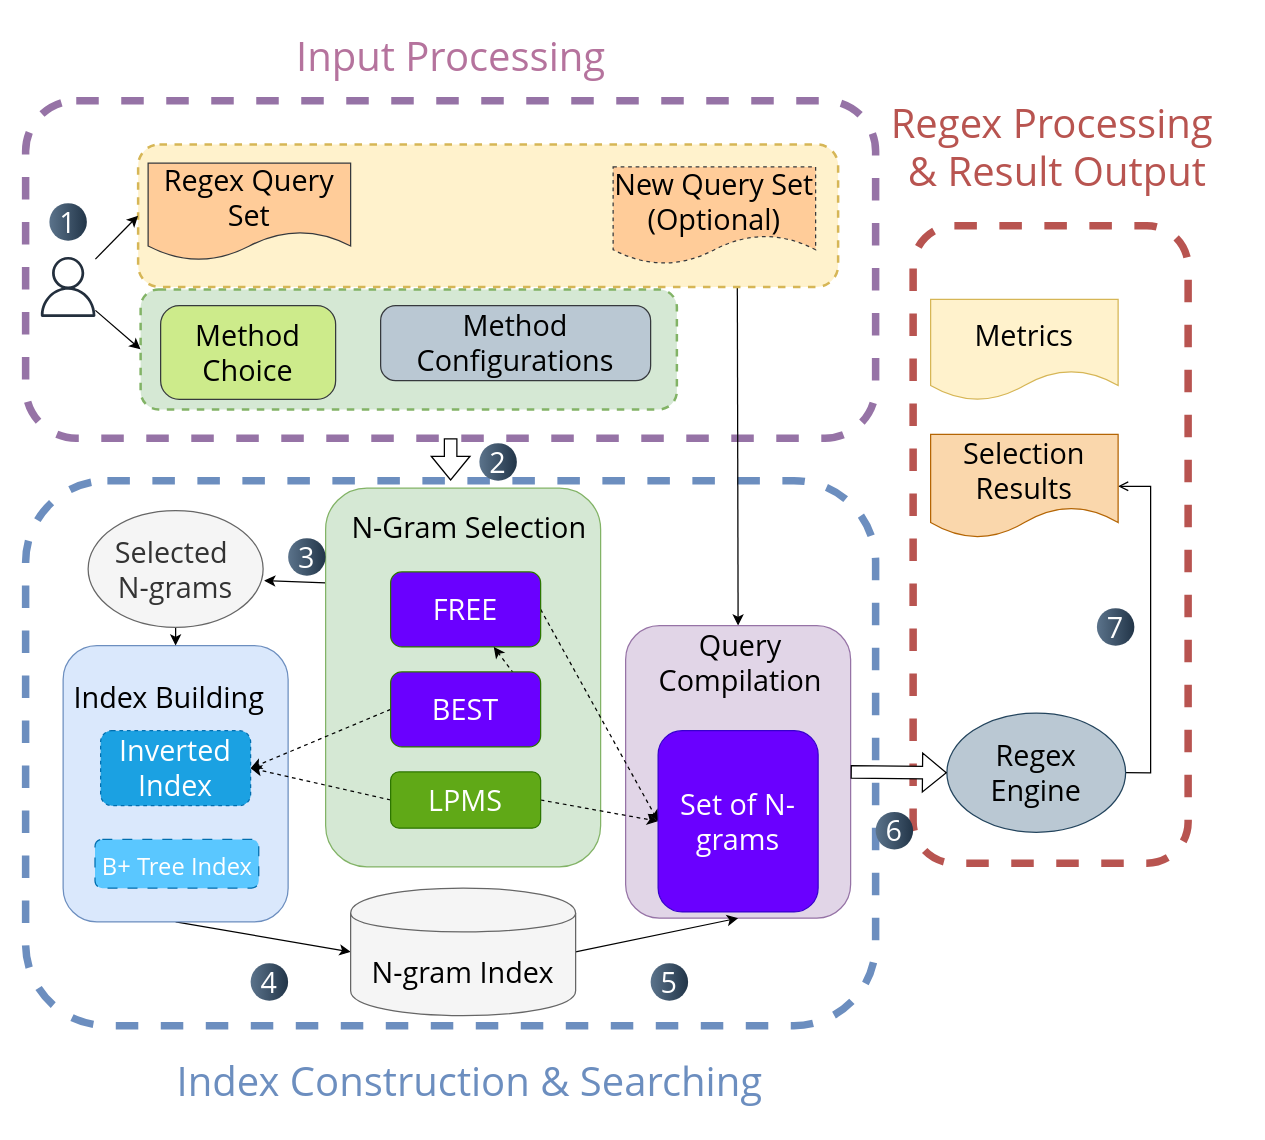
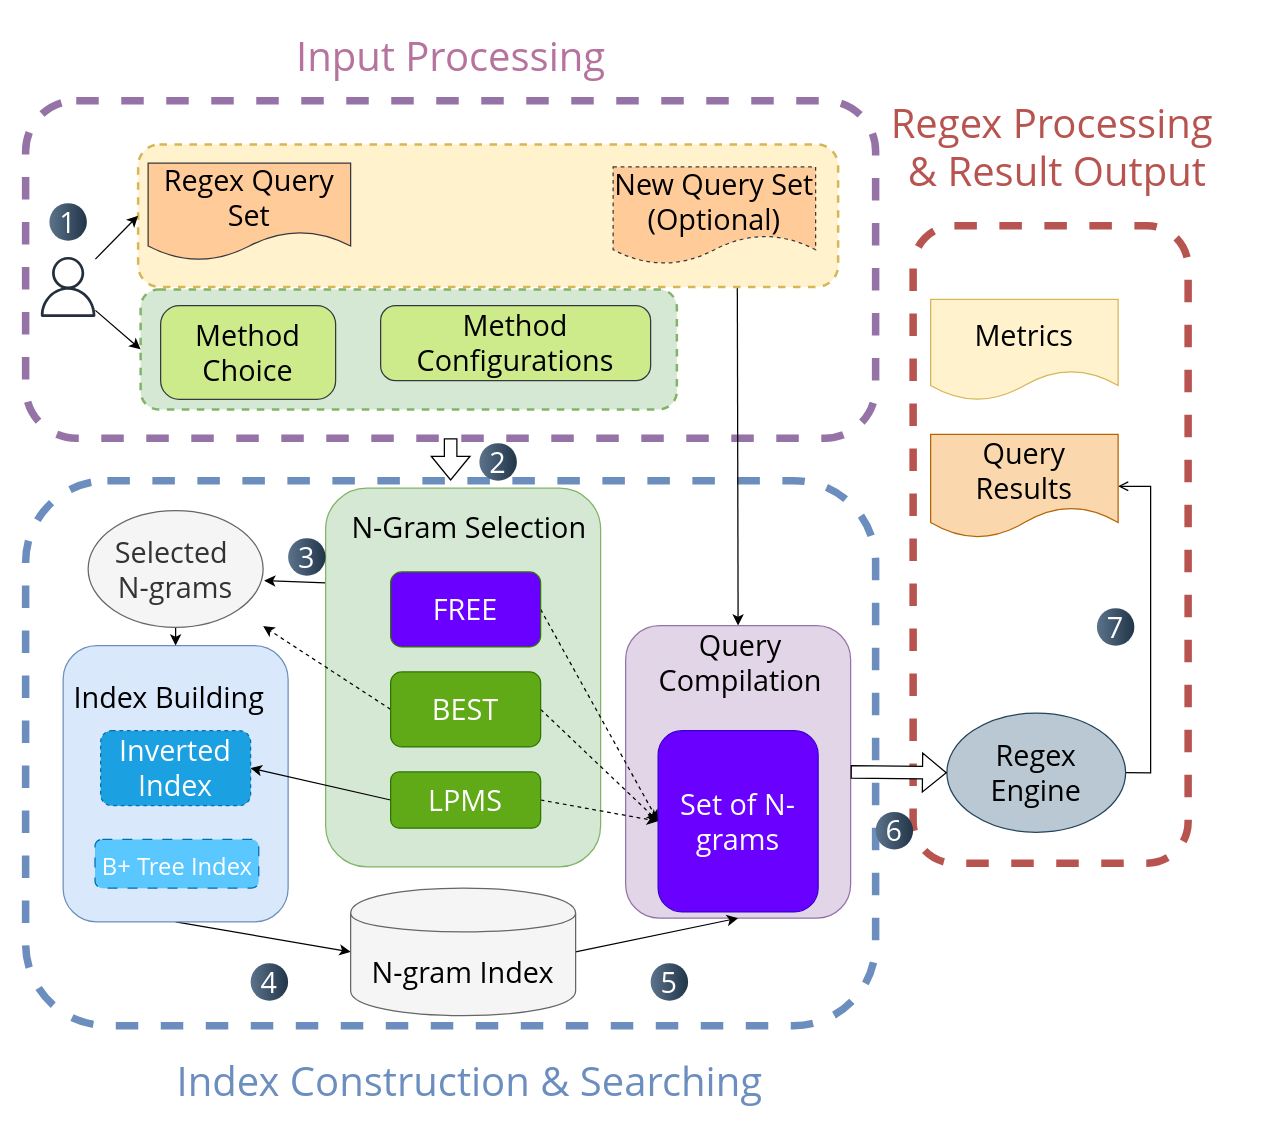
- <mxCell id="55" value="Method Configurations" style="whiteSpace=wrap;rounded=1;fillColor=#bac8d3;strokeColor=#36393d;size=0.167;arcSize=20;html=1;shadow=0;fontSize=23;fontStyle=0;fontFamily=open sans;" parent="1" vertex="1"><mxGeometry x="304" y="244" width="216" height="60" as="geometry" /></mxCell>
+ <mxCell id="55" value="Method Configurations" style="whiteSpace=wrap;rounded=1;fillColor=#cdeb8b;strokeColor=#36393d;size=0.167;arcSize=20;html=1;shadow=0;fontSize=23;fontStyle=0;fontFamily=open sans;" parent="1" vertex="1"><mxGeometry x="304" y="244" width="216" height="60" as="geometry" /></mxCell>
- <mxCell id="43" value="Selection Results" style="shape=document;whiteSpace=wrap;html=1;boundedLbl=1;fillColor=#fad7ac;strokeColor=#b46504;fontSize=23;fontStyle=0;fontFamily=open sans;" parent="1" vertex="1"><mxGeometry x="744" y="347" width="150" height="83" as="geometry" /></mxCell>
+ <mxCell id="43" value="Query Results" style="shape=document;whiteSpace=wrap;html=1;boundedLbl=1;fillColor=#fad7ac;strokeColor=#b46504;fontSize=23;fontStyle=0;fontFamily=open sans;" parent="1" vertex="1"><mxGeometry x="744" y="347" width="150" height="83" as="geometry" /></mxCell>
- <mxCell id="20" style="edgeStyle=none;rounded=0;orthogonalLoop=1;jettySize=auto;html=1;exitX=1;exitY=0.5;exitDx=0;exitDy=0;fontSize=23;dashed=1;fontStyle=0;fontFamily=open sans;" parent="1" source="21" target="15" edge="1"><mxGeometry relative="1" as="geometry" /></mxCell>
+ <mxCell id="20" style="edgeStyle=none;rounded=0;orthogonalLoop=1;jettySize=auto;html=1;exitX=1;exitY=0.5;exitDx=0;exitDy=0;entryX=0;entryY=0.5;entryDx=0;entryDy=0;fontSize=23;dashed=1;fontStyle=0;fontFamily=open sans;" parent="1" source="21" target="26" edge="1"><mxGeometry relative="1" as="geometry" /></mxCell>
- <mxCell id="21" value="BEST" style="rounded=1;whiteSpace=wrap;html=1;fillColor=#6a00ff;strokeColor=#2D7600;fontSize=23;fontColor=#ffffff;fontStyle=0;fontFamily=open sans;" parent="1" vertex="1"><mxGeometry x="312" y="537" width="120" height="60" as="geometry" /></mxCell>
+ <mxCell id="21" value="BEST" style="rounded=1;whiteSpace=wrap;html=1;fillColor=#60a917;strokeColor=#2D7600;fontSize=23;fontColor=#ffffff;fontStyle=0;fontFamily=open sans;" parent="1" vertex="1"><mxGeometry x="312" y="537" width="120" height="60" as="geometry" /></mxCell>
- <mxCell id="19" style="edgeStyle=none;rounded=0;orthogonalLoop=1;jettySize=auto;html=1;exitX=0;exitY=0.5;exitDx=0;exitDy=0;entryX=1;entryY=0.5;entryDx=0;entryDy=0;fontSize=23;dashed=1;fontStyle=0;fontFamily=open sans;" parent="1" source="21" target="24" edge="1"><mxGeometry relative="1" as="geometry" /></mxCell>
+ <mxCell id="19" style="edgeStyle=none;rounded=0;orthogonalLoop=1;jettySize=auto;html=1;exitX=0;exitY=0.5;exitDx=0;exitDy=0;fontSize=23;dashed=1;fontStyle=0;fontFamily=open sans;" parent="1" source="21" target="31" edge="1"><mxGeometry relative="1" as="geometry" /></mxCell>
- <mxCell id="16" style="edgeStyle=none;rounded=0;orthogonalLoop=1;jettySize=auto;html=1;exitX=0;exitY=0.5;exitDx=0;exitDy=0;entryX=1;entryY=0.5;entryDx=0;entryDy=0;fontSize=23;dashed=1;fontStyle=0;fontFamily=open sans;" parent="1" source="18" target="24" edge="1"><mxGeometry relative="1" as="geometry" /></mxCell>
+ <mxCell id="16" style="edgeStyle=none;rounded=0;orthogonalLoop=1;jettySize=auto;html=1;exitX=0;exitY=0.5;exitDx=0;exitDy=0;entryX=1;entryY=0.5;entryDx=0;entryDy=0;fontSize=23;dashed=0;fontStyle=0;fontFamily=open sans;" parent="1" source="18" target="24" edge="1"><mxGeometry relative="1" as="geometry" /></mxCell>
